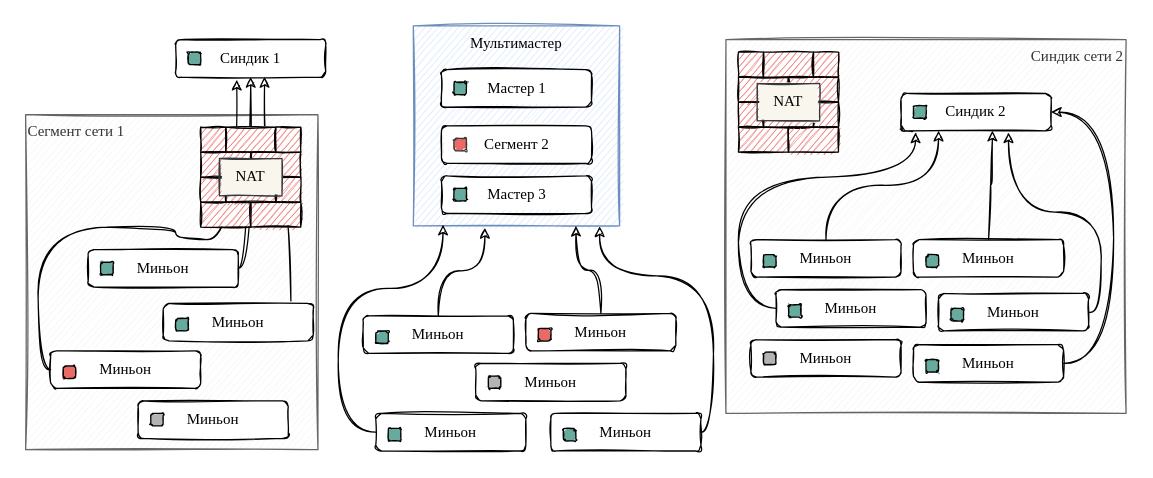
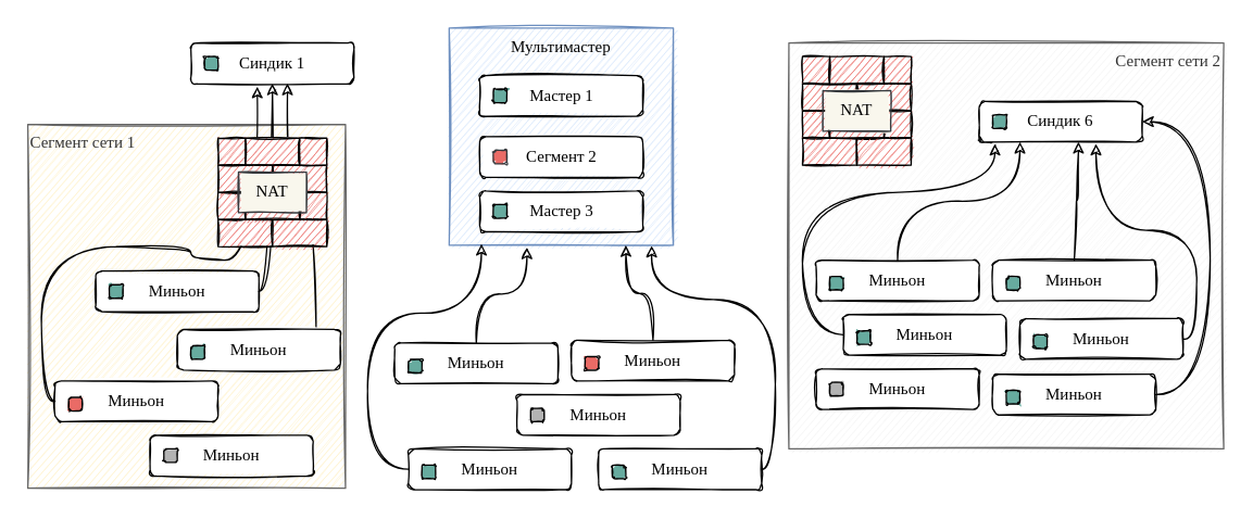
- <mxCell id="2" value="Синдик сети 2" style="rounded=0;whiteSpace=wrap;html=1;sketch=1;fontFamily=Comic Relief;verticalAlign=top;fillColor=#f5f5f5;strokeColor=#666666;fontColor=#333333;align=right;" parent="1" vertex="1"><mxGeometry x="580" y="31" width="320" height="299" as="geometry" /></mxCell>
+ <mxCell id="2" value="Сегмент сети 2" style="rounded=0;whiteSpace=wrap;html=1;sketch=1;fontFamily=Comic Relief;verticalAlign=top;fillColor=#f5f5f5;strokeColor=#666666;fontColor=#333333;align=right;" parent="1" vertex="1"><mxGeometry x="580" y="31" width="320" height="299" as="geometry" /></mxCell>
- <mxCell id="65" value="Синдик 2" style="rounded=1;whiteSpace=wrap;html=1;sketch=1;fontFamily=Comic Relief;" parent="1" vertex="1"><mxGeometry x="720" y="74" width="120" height="30" as="geometry" /></mxCell>
+ <mxCell id="65" value="Синдик 6" style="rounded=1;whiteSpace=wrap;html=1;sketch=1;fontFamily=Comic Relief;" parent="1" vertex="1"><mxGeometry x="720" y="74" width="120" height="30" as="geometry" /></mxCell>
- <mxCell id="3" value="Сегмент сети 1" style="rounded=0;whiteSpace=wrap;html=1;sketch=1;fontFamily=Comic Relief;verticalAlign=top;fillColor=#f5f5f5;strokeColor=#666666;fontColor=#333333;align=left;" parent="1" vertex="1"><mxGeometry x="20" y="91" width="233.75" height="268" as="geometry" /></mxCell>
+ <mxCell id="3" value="Сегмент сети 1" style="rounded=0;whiteSpace=wrap;html=1;sketch=1;fontFamily=Comic Relief;verticalAlign=top;fillColor=#fff2cc;strokeColor=#666666;fontColor=#333333;align=left;" parent="1" vertex="1"><mxGeometry x="20" y="91" width="233.75" height="268" as="geometry" /></mxCell>
